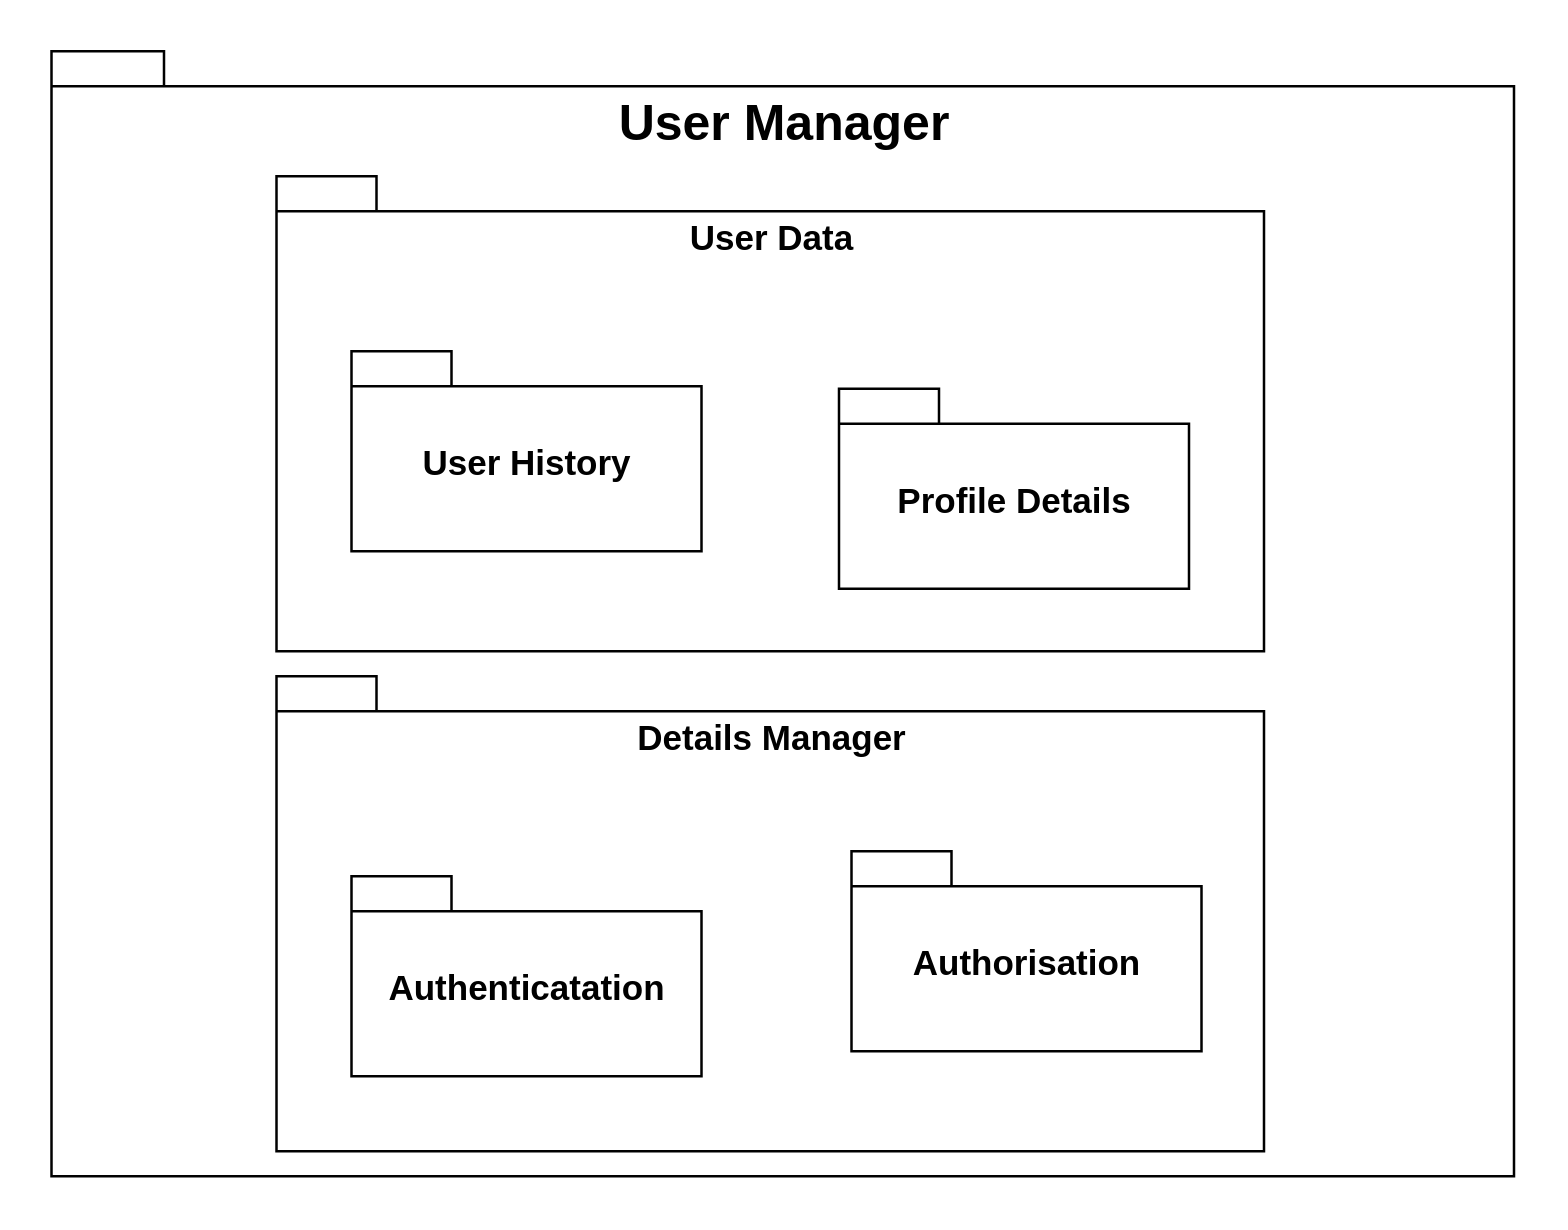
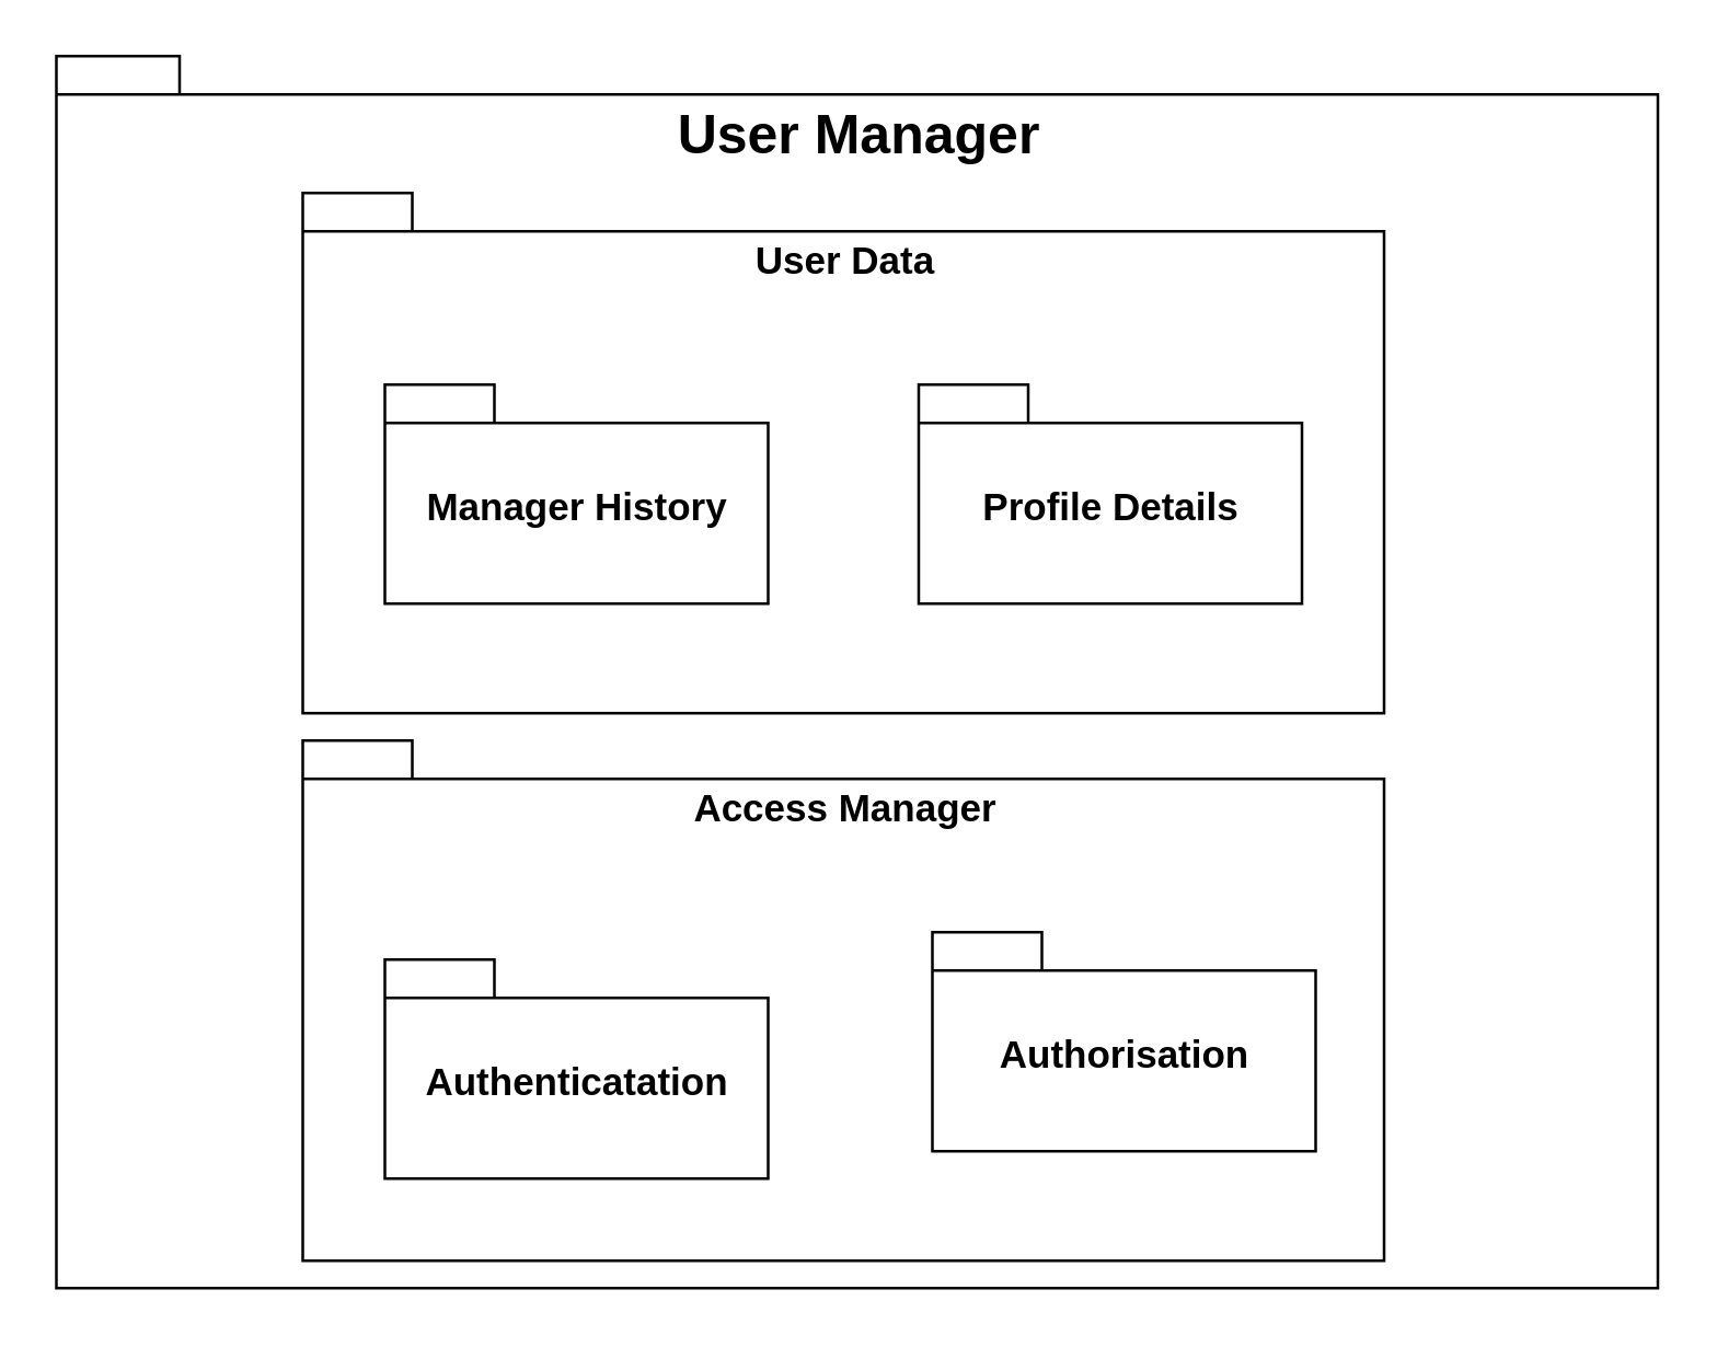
- <mxCell id="7" value="User History" style="shape=folder;fontStyle=1;spacingTop=10;tabWidth=40;tabHeight=14;tabPosition=left;html=1;fontSize=14;" vertex="1" parent="1"><mxGeometry x="140" y="140" width="140" height="80" as="geometry" /></mxCell>
+ <mxCell id="7" value="Manager History" style="shape=folder;fontStyle=1;spacingTop=10;tabWidth=40;tabHeight=14;tabPosition=left;html=1;fontSize=14;" vertex="1" parent="1"><mxGeometry x="140" y="140" width="140" height="80" as="geometry" /></mxCell>
- <mxCell id="8" value="Profile Details" style="shape=folder;fontStyle=1;spacingTop=10;tabWidth=40;tabHeight=14;tabPosition=left;html=1;fontSize=14;" vertex="1" parent="1"><mxGeometry x="335" y="155" width="140" height="80" as="geometry" /></mxCell>
+ <mxCell id="8" value="Profile Details" style="shape=folder;fontStyle=1;spacingTop=10;tabWidth=40;tabHeight=14;tabPosition=left;html=1;fontSize=14;" vertex="1" parent="1"><mxGeometry x="335" y="140" width="140" height="80" as="geometry" /></mxCell>
- <mxCell id="3" value="Details Manager" style="shape=folder;fontStyle=1;spacingTop=10;tabWidth=40;tabHeight=14;tabPosition=left;html=1;verticalAlign=top;fontSize=14;" vertex="1" parent="1"><mxGeometry x="110" y="270" width="395" height="190" as="geometry" /></mxCell>
+ <mxCell id="3" value="Access Manager" style="shape=folder;fontStyle=1;spacingTop=10;tabWidth=40;tabHeight=14;tabPosition=left;html=1;verticalAlign=top;fontSize=14;" vertex="1" parent="1"><mxGeometry x="110" y="270" width="395" height="190" as="geometry" /></mxCell>
